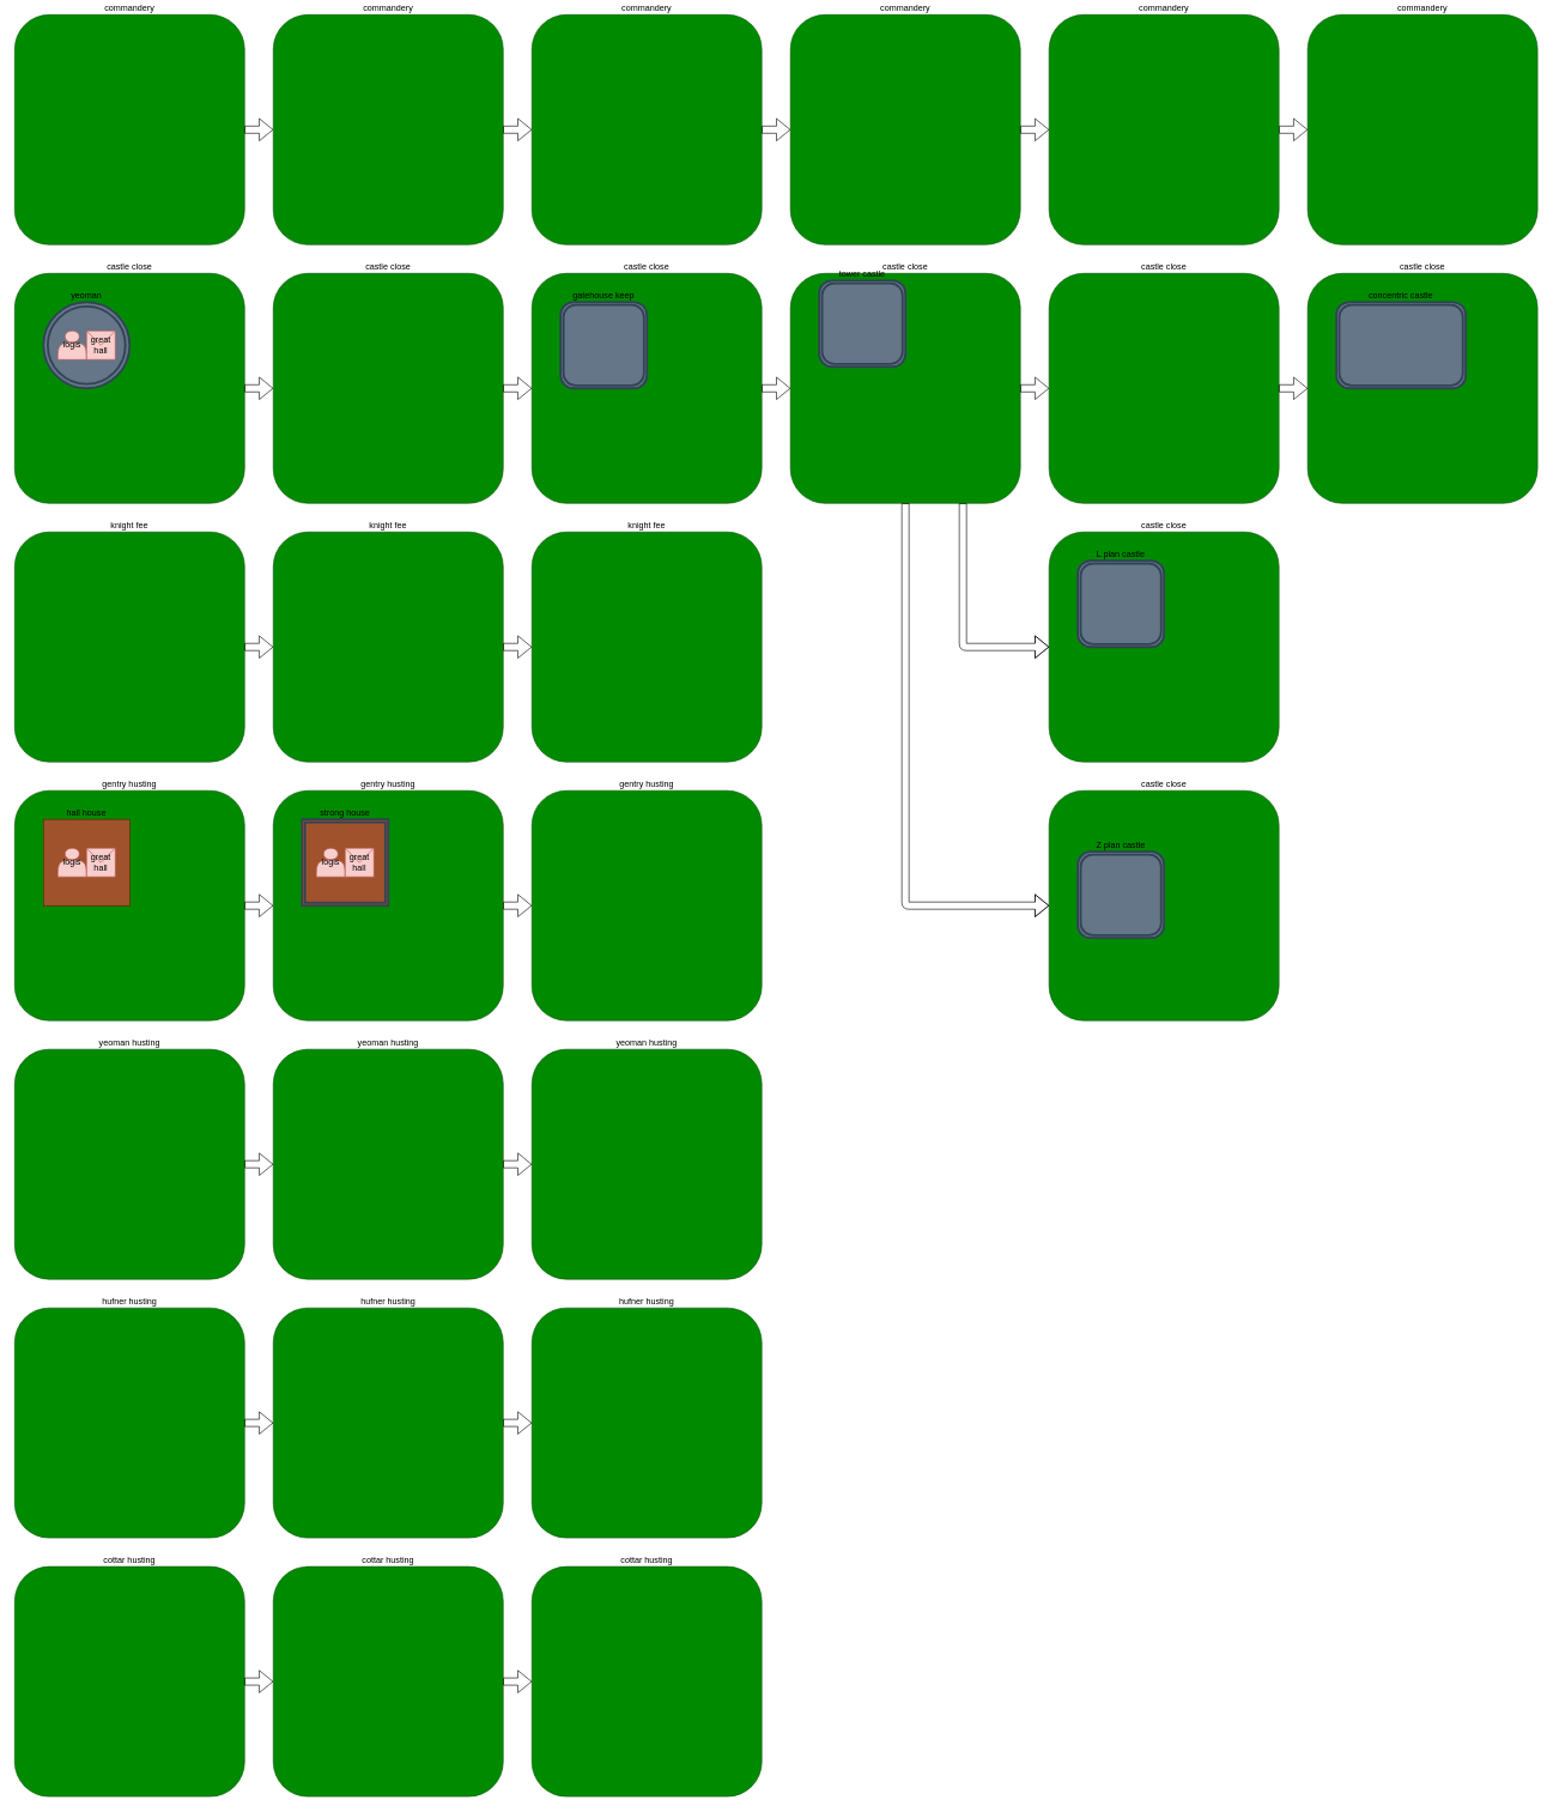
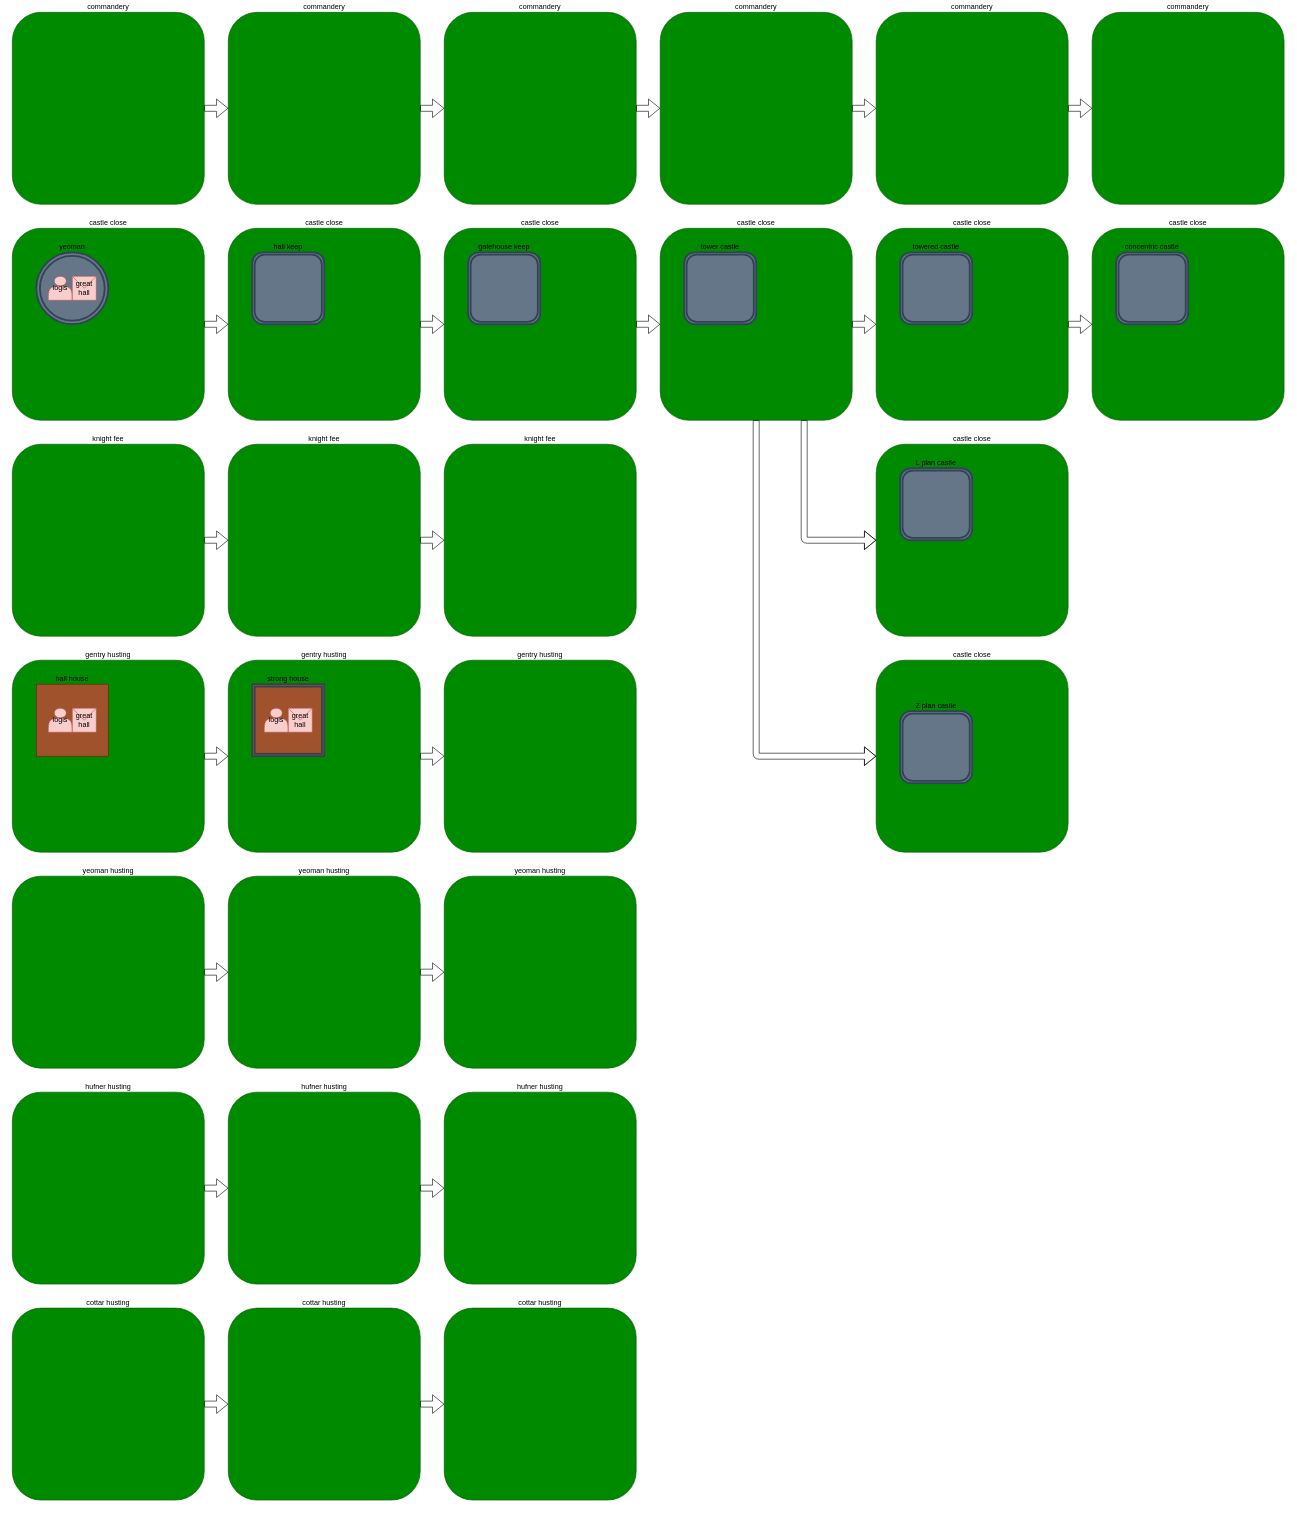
- <mxCell id="37" value="tower castle" style="shape=ext;double=1;rounded=1;whiteSpace=wrap;html=1;labelBackgroundColor=none;strokeColor=#314354;strokeWidth=3;fillColor=#647687;labelPosition=center;verticalLabelPosition=top;align=center;verticalAlign=bottom;" vertex="1" parent="1"><mxGeometry x="1140" y="390" width="120" height="120" as="geometry" /></mxCell>
+ <mxCell id="37" value="tower castle" style="shape=ext;double=1;rounded=1;whiteSpace=wrap;html=1;labelBackgroundColor=none;strokeColor=#314354;strokeWidth=3;fillColor=#647687;labelPosition=center;verticalLabelPosition=top;align=center;verticalAlign=bottom;" vertex="1" parent="1"><mxGeometry x="1140" y="420" width="120" height="120" as="geometry" /></mxCell>
+ <mxCell id="32" value="hall keep" style="shape=ext;double=1;rounded=1;whiteSpace=wrap;html=1;labelBackgroundColor=none;strokeColor=#314354;strokeWidth=3;fillColor=#647687;labelPosition=center;verticalLabelPosition=top;align=center;verticalAlign=bottom;" vertex="1" parent="1"><mxGeometry x="420" y="420" width="120" height="120" as="geometry" /></mxCell>
+ <mxCell id="40" value="towered castle" style="shape=ext;double=1;rounded=1;whiteSpace=wrap;html=1;labelBackgroundColor=none;strokeColor=#314354;strokeWidth=3;fillColor=#647687;labelPosition=center;verticalLabelPosition=top;align=center;verticalAlign=bottom;" vertex="1" parent="1"><mxGeometry x="1500" y="420" width="120" height="120" as="geometry" /></mxCell>
- <mxCell id="47" value="concentric castle" style="shape=ext;double=1;rounded=1;whiteSpace=wrap;html=1;labelBackgroundColor=none;strokeColor=#314354;strokeWidth=3;fillColor=#647687;labelPosition=center;verticalLabelPosition=top;align=center;verticalAlign=bottom;" vertex="1" parent="1"><mxGeometry x="1860" y="420" width="180" height="120" as="geometry" /></mxCell>
+ <mxCell id="47" value="concentric castle" style="shape=ext;double=1;rounded=1;whiteSpace=wrap;html=1;labelBackgroundColor=none;strokeColor=#314354;strokeWidth=3;fillColor=#647687;labelPosition=center;verticalLabelPosition=top;align=center;verticalAlign=bottom;" vertex="1" parent="1"><mxGeometry x="1860" y="420" width="120" height="120" as="geometry" /></mxCell>
